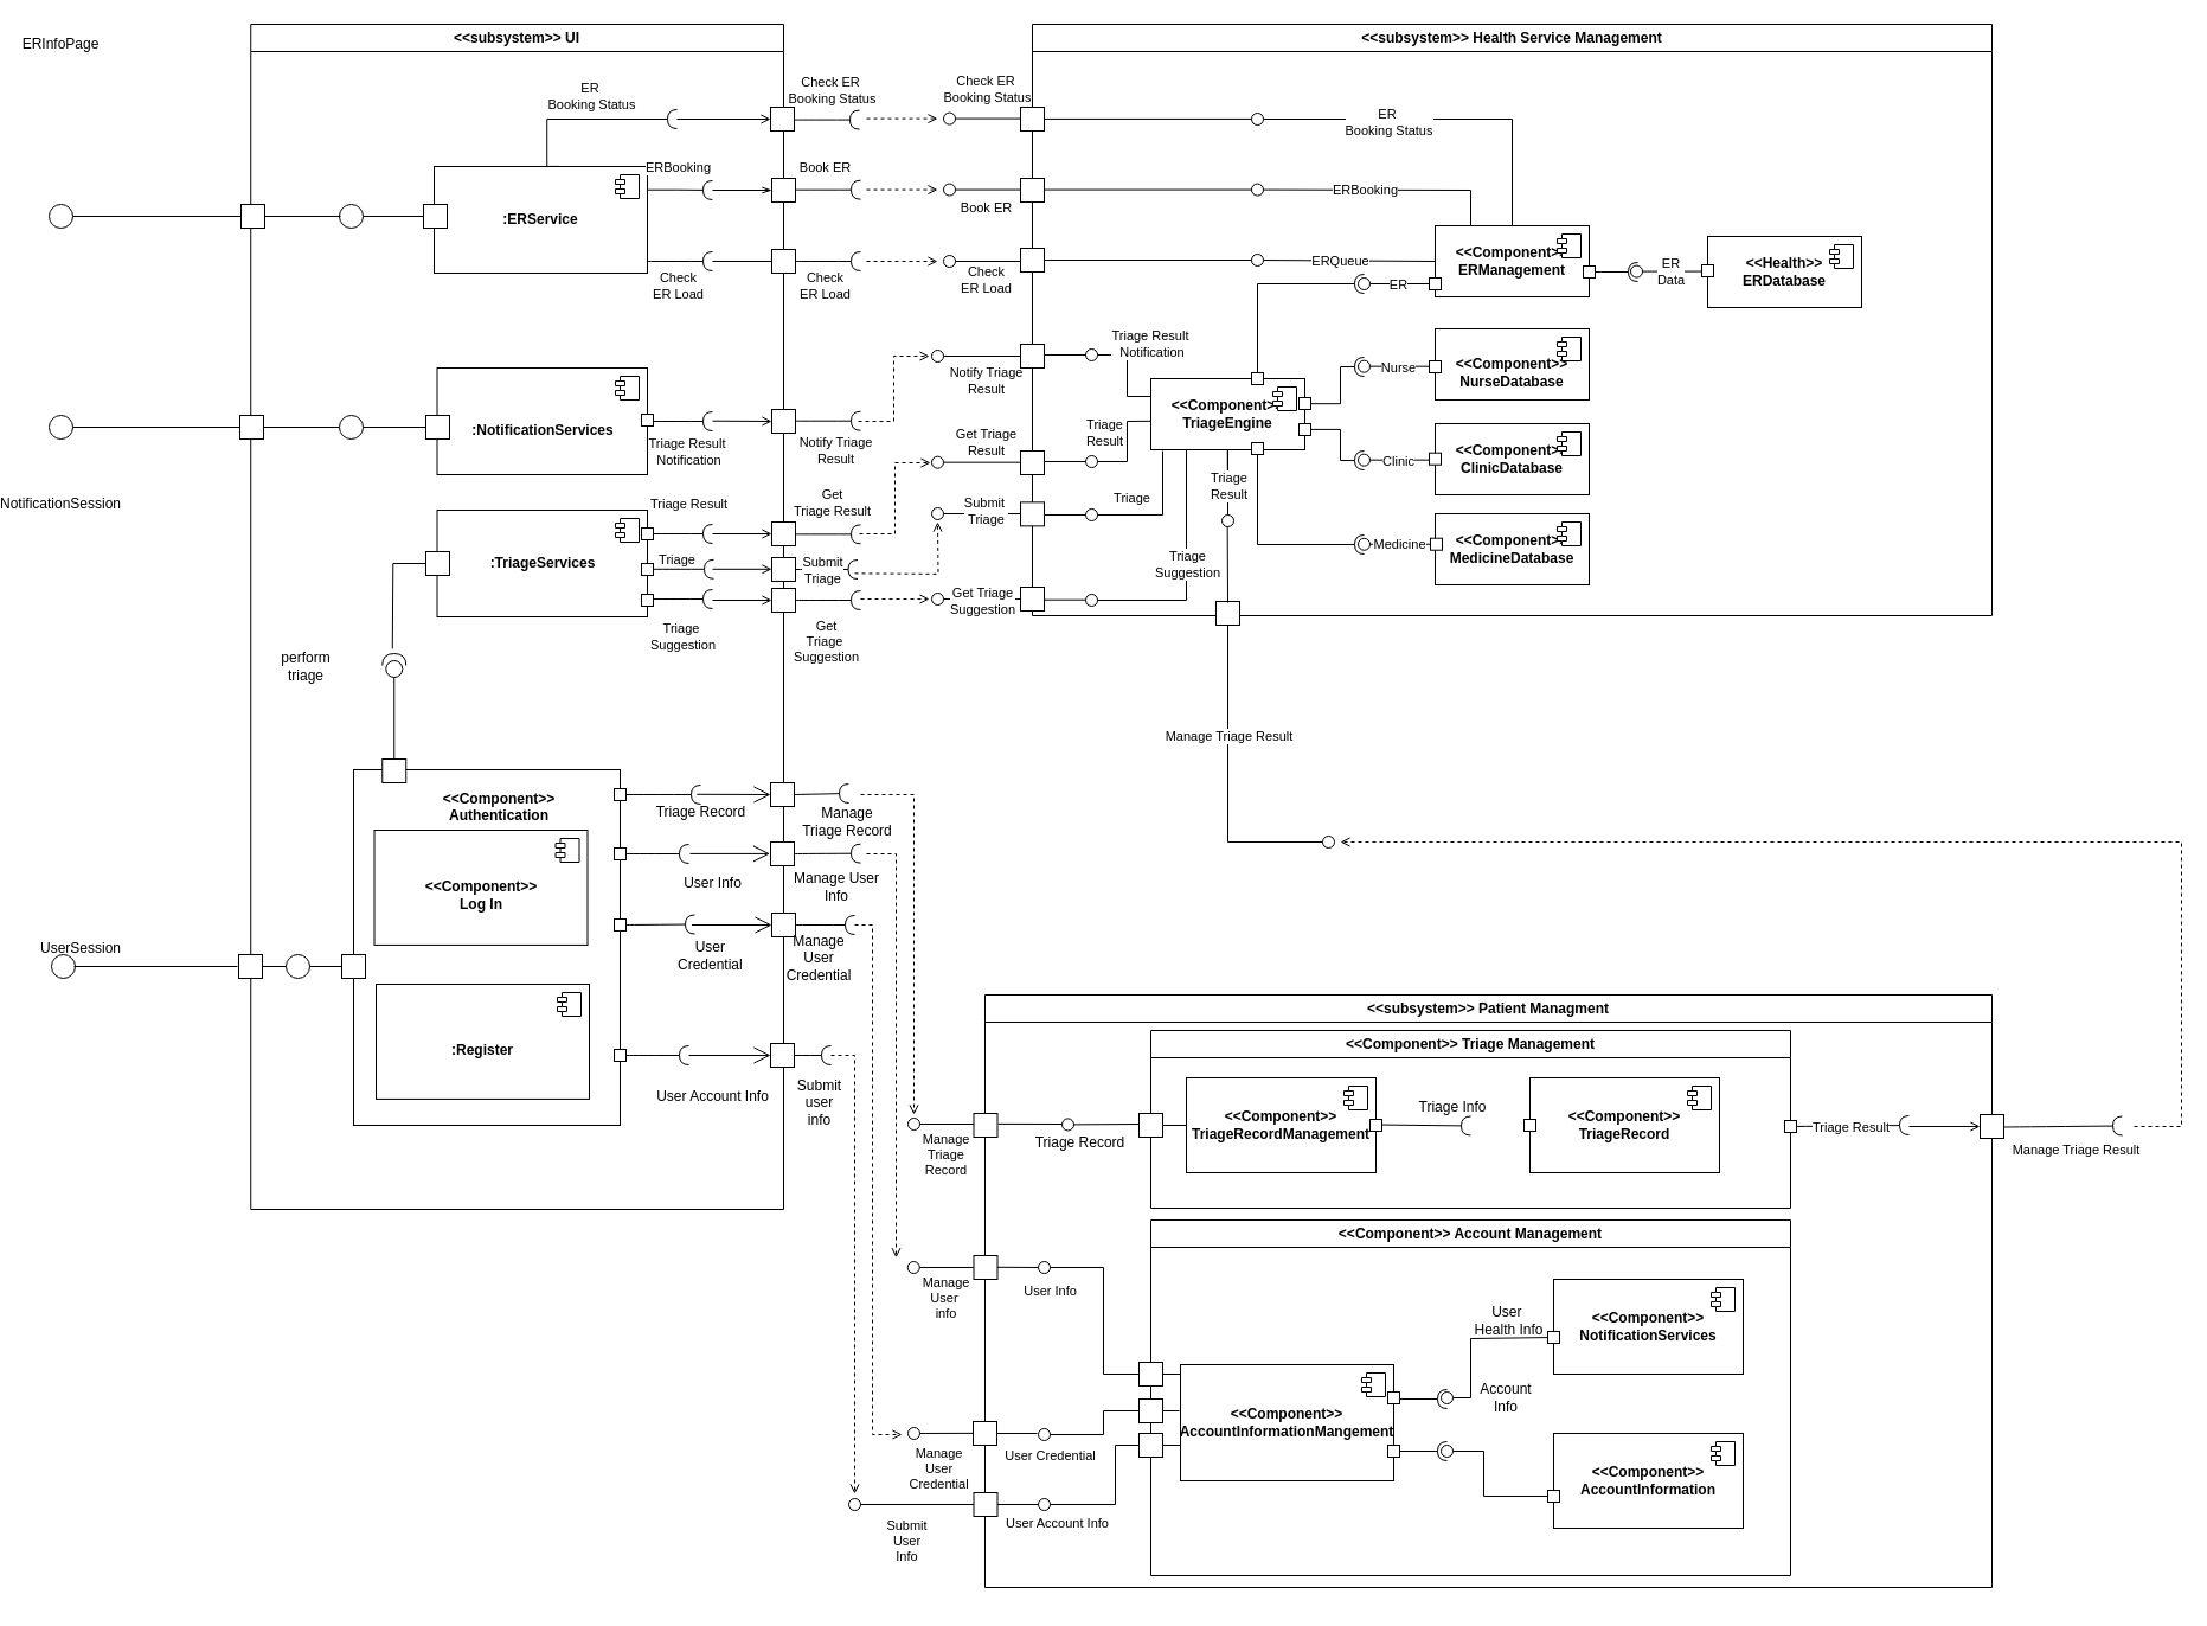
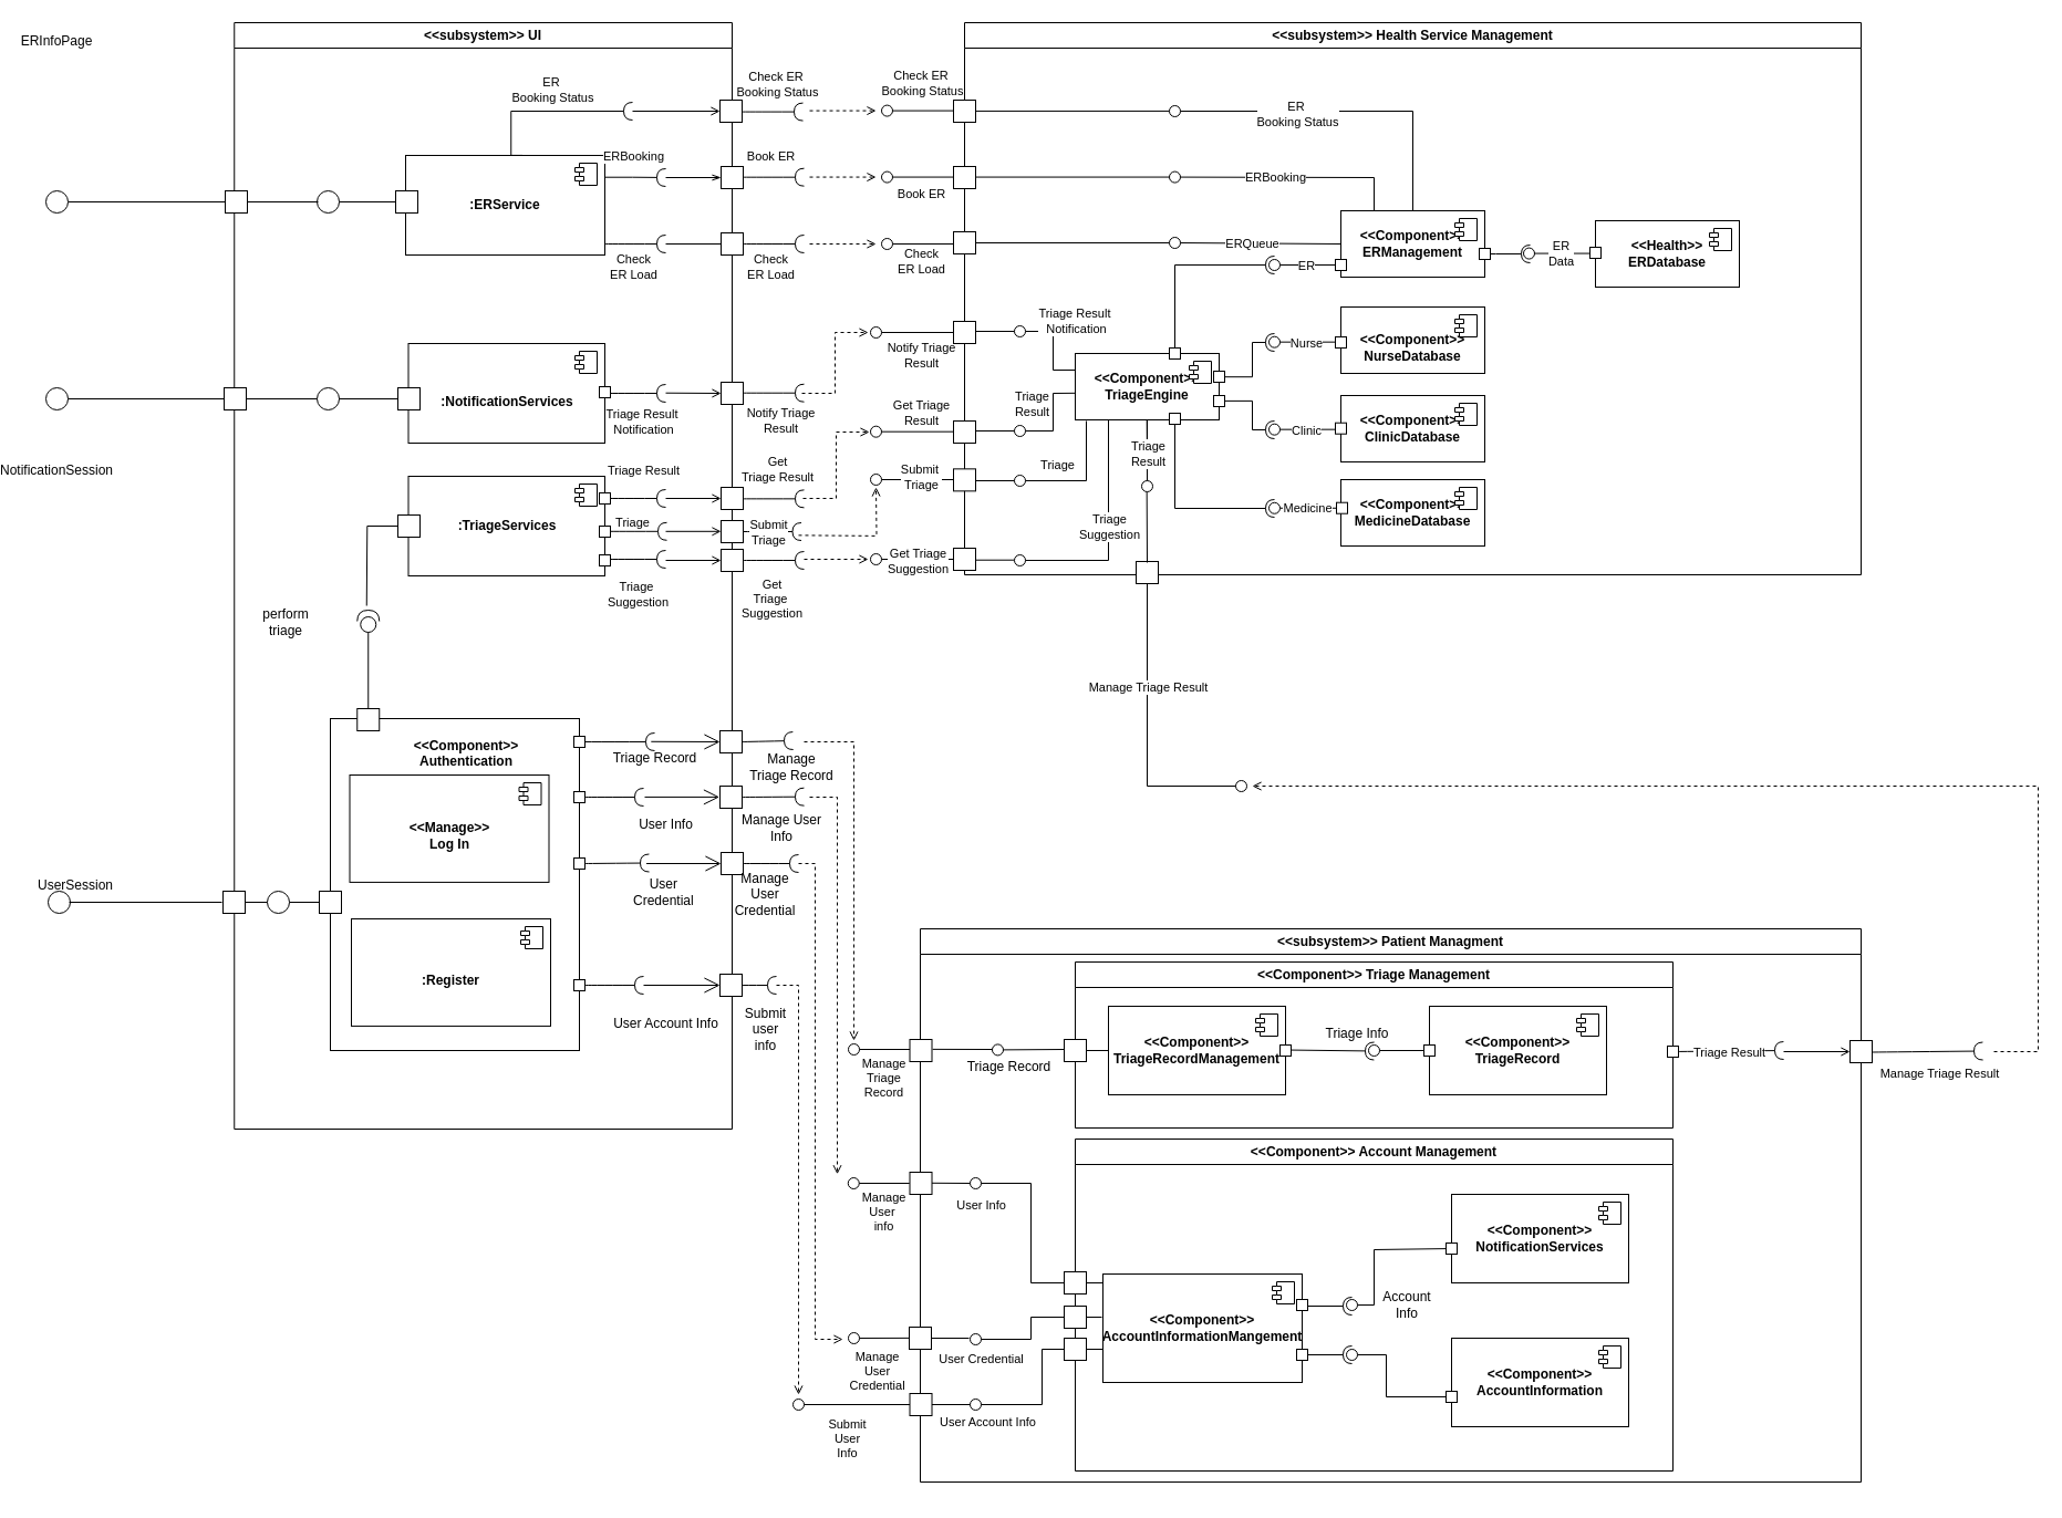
- <mxCell id="180" value="&lt;br&gt;&lt;div&gt;&lt;b&gt;&amp;lt;&amp;lt;Component&amp;gt;&amp;gt;&lt;/b&gt;&lt;/div&gt;&lt;div&gt;&lt;b&gt;Log In&lt;/b&gt;&lt;/div&gt;" style="html=1;dropTarget=0;whiteSpace=wrap;" vertex="1" parent="1"><mxGeometry x="314.5" y="700" width="180" height="96.92" as="geometry" /></mxCell>
+ <mxCell id="180" value="&lt;br&gt;&lt;div&gt;&lt;b&gt;&amp;lt;&amp;lt;Manage&amp;gt;&amp;gt;&lt;/b&gt;&lt;/div&gt;&lt;div&gt;&lt;b&gt;Log In&lt;/b&gt;&lt;/div&gt;" style="html=1;dropTarget=0;whiteSpace=wrap;" vertex="1" parent="1"><mxGeometry x="314.5" y="700" width="180" height="96.92" as="geometry" /></mxCell>
+ <mxCell id="217" value="" style="rounded=0;orthogonalLoop=1;jettySize=auto;html=1;endArrow=oval;endFill=0;sketch=0;sourcePerimeterSpacing=0;targetPerimeterSpacing=0;endSize=10;exitX=0;exitY=0.5;exitDx=0;exitDy=0;entryX=0.75;entryY=1;entryDx=0;entryDy=0;" edge="1" parent="215" source="220" target="222"><mxGeometry relative="1" as="geometry"><mxPoint x="300" y="91" as="sourcePoint" /><mxPoint x="270" y="81" as="targetPoint" /></mxGeometry></mxCell>
- <mxCell id="236" value="User&amp;nbsp;&lt;br&gt;Health Info" style="text;html=1;strokeColor=none;fillColor=none;align=center;verticalAlign=middle;whiteSpace=wrap;rounded=0;" vertex="1" parent="226"><mxGeometry x="270" y="70" width="65" height="30" as="geometry" /></mxCell>
